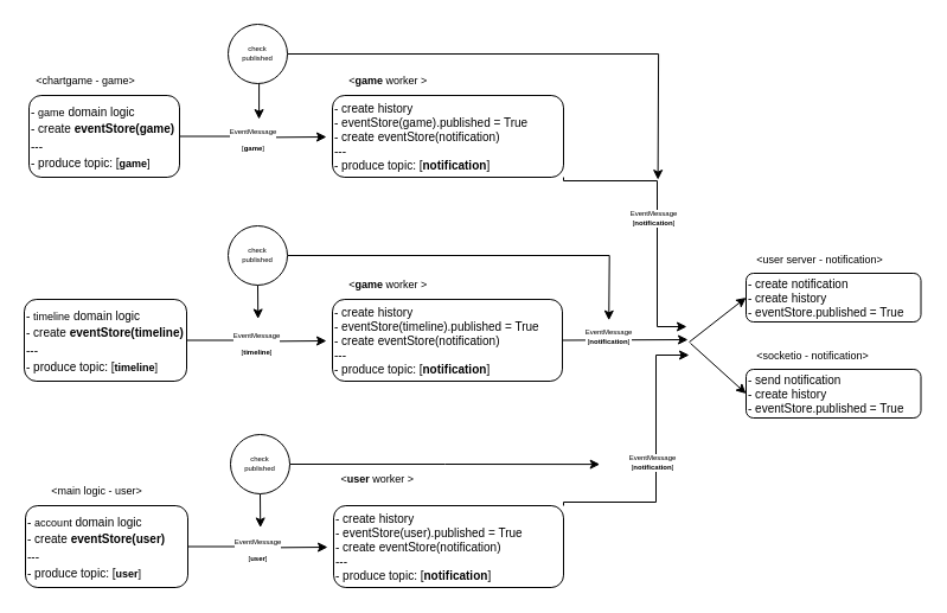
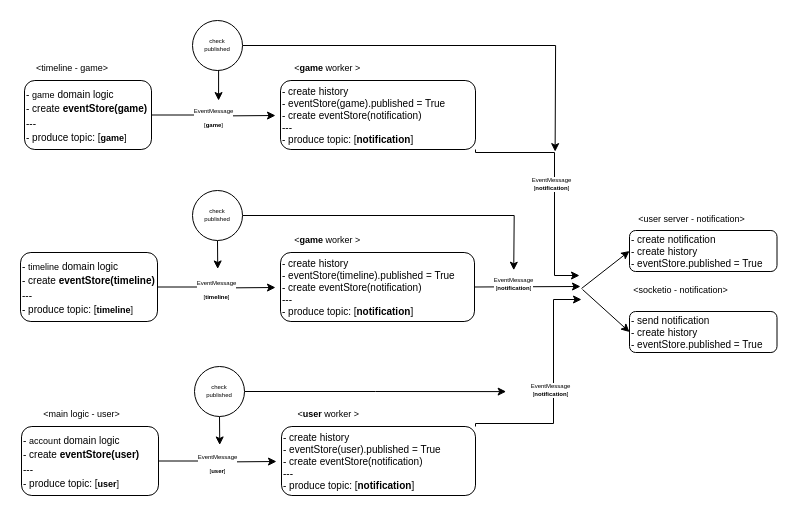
- <mxCell id="4" value="&lt;font style=&quot;font-size: 9px;&quot;&gt;&amp;lt;chartgame - game&amp;gt;&lt;/font&gt;" style="text;html=1;strokeColor=none;fillColor=none;align=center;verticalAlign=middle;whiteSpace=wrap;rounded=0;" parent="1" vertex="1"><mxGeometry x="20" y="60" width="104" height="14" as="geometry" /></mxCell>
+ <mxCell id="4" value="&lt;font style=&quot;font-size: 9px;&quot;&gt;&amp;lt;timeline - game&amp;gt;&lt;/font&gt;" style="text;html=1;strokeColor=none;fillColor=none;align=center;verticalAlign=middle;whiteSpace=wrap;rounded=0;" parent="1" vertex="1"><mxGeometry x="20" y="60" width="104" height="14" as="geometry" /></mxCell>
- <mxCell id="12" value="&lt;font style=&quot;font-size: 9px;&quot;&gt;&amp;lt;socketio - notification&amp;gt;&lt;/font&gt;" style="text;html=1;strokeColor=none;fillColor=none;align=center;verticalAlign=middle;whiteSpace=wrap;rounded=0;" parent="1" vertex="1"><mxGeometry x="623" y="292" width="125" height="14" as="geometry" /></mxCell>
+ <mxCell id="12" value="&lt;font style=&quot;font-size: 9px;&quot;&gt;&amp;lt;socketio - notification&amp;gt;&lt;/font&gt;" style="text;html=1;strokeColor=none;fillColor=none;align=center;verticalAlign=middle;whiteSpace=wrap;rounded=0;" parent="1" vertex="1"><mxGeometry x="618" y="282" width="125" height="14" as="geometry" /></mxCell>
- <mxCell id="24" value="&lt;font style=&quot;font-size: 9px;&quot;&gt;&lt;b&gt;&amp;nbsp;&lt;/b&gt;&amp;lt;&lt;b&gt;user&amp;nbsp;&lt;/b&gt;worker &amp;gt;&lt;/font&gt;" style="text;html=1;strokeColor=none;fillColor=none;align=center;verticalAlign=middle;whiteSpace=wrap;rounded=0;" parent="1" vertex="1"><mxGeometry x="265" y="396" width="104" height="14" as="geometry" /></mxCell>
+ <mxCell id="24" value="&lt;font style=&quot;font-size: 9px;&quot;&gt;&lt;b&gt;&amp;nbsp;&lt;/b&gt;&amp;lt;&lt;b&gt;user&amp;nbsp;&lt;/b&gt;worker &amp;gt;&lt;/font&gt;" style="text;html=1;strokeColor=none;fillColor=none;align=center;verticalAlign=middle;whiteSpace=wrap;rounded=0;" parent="1" vertex="1"><mxGeometry x="275" y="406" width="104" height="14" as="geometry" /></mxCell>
